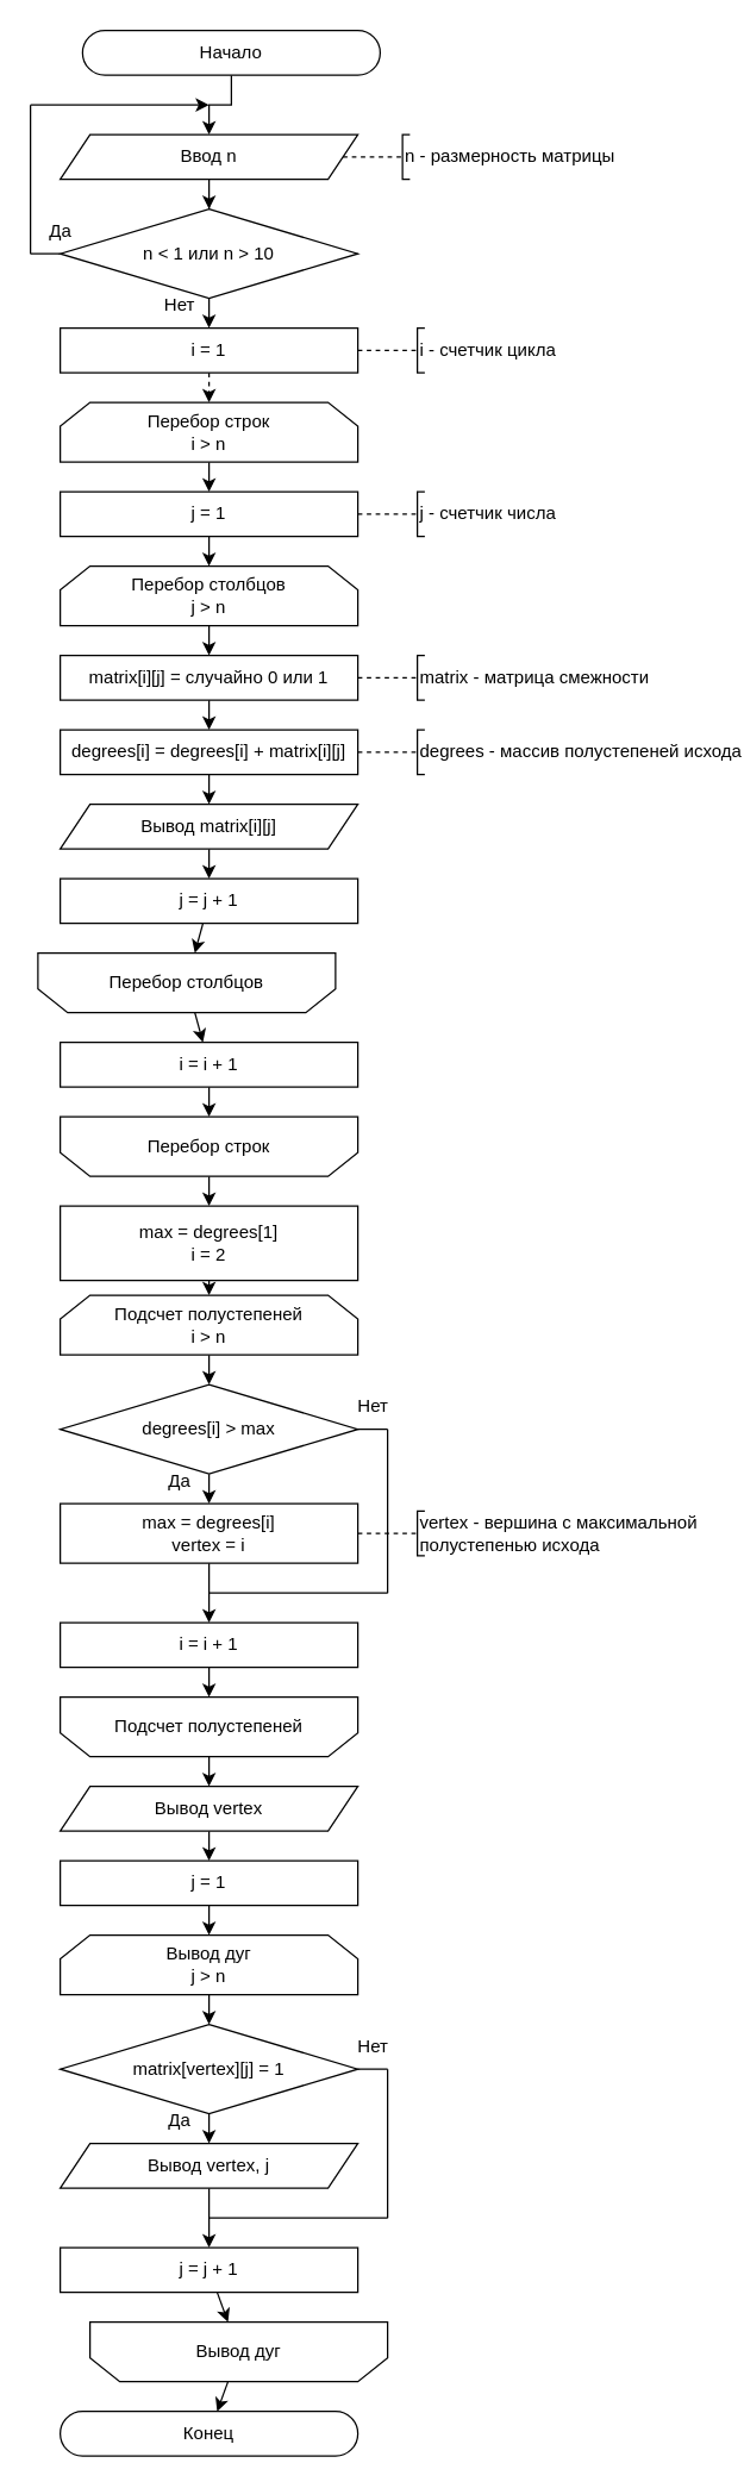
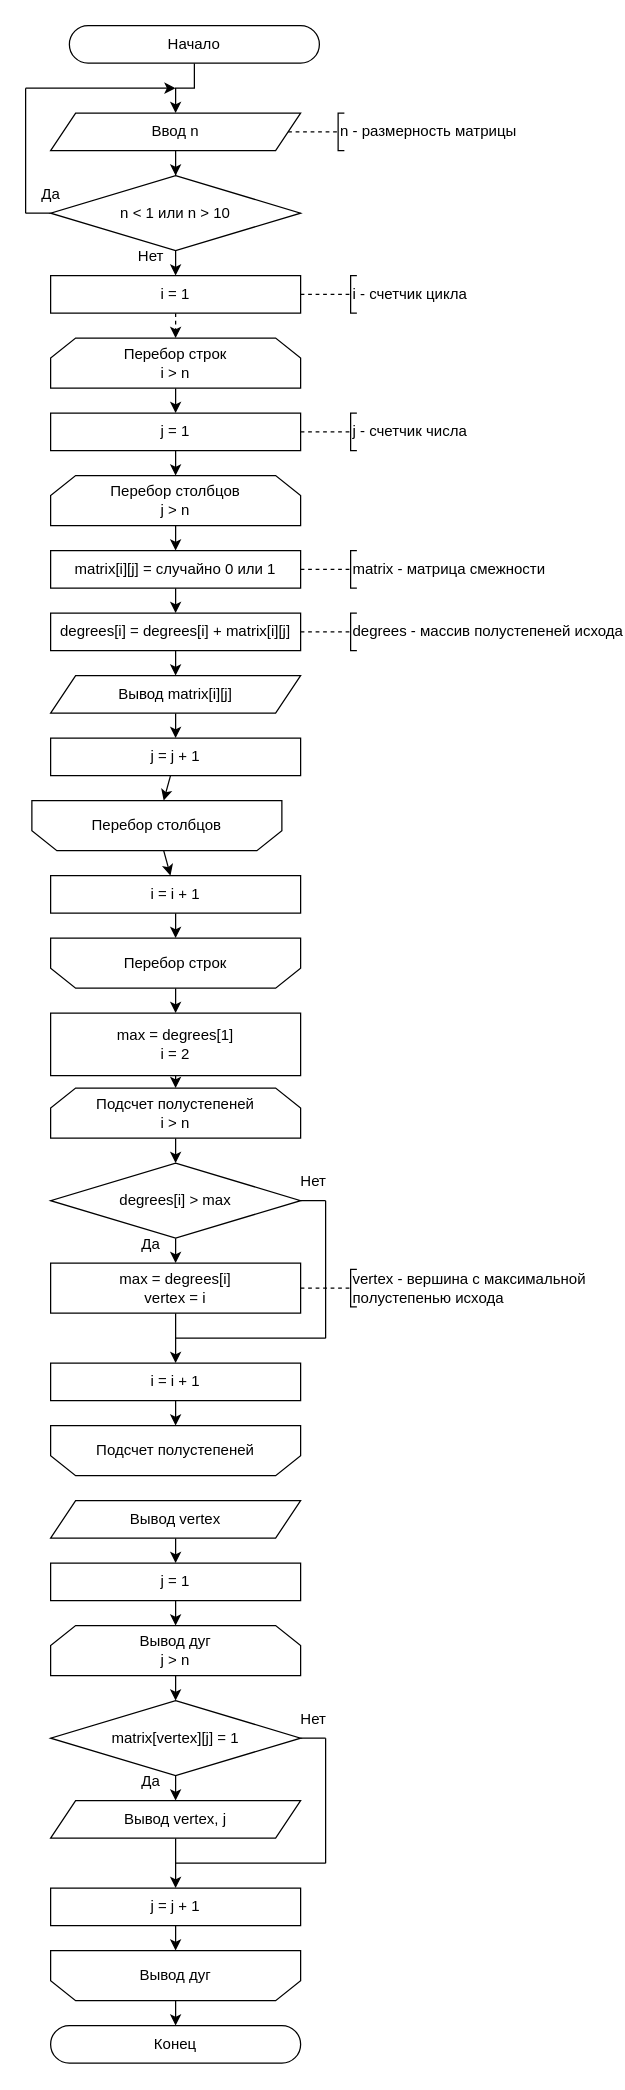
- <mxCell id="52" style="edgeStyle=none;html=1;" parent="1" source="53" target="60" edge="1"><mxGeometry relative="1" as="geometry" /></mxCell>
- <mxCell id="79" value="&lt;span style=&quot;color: rgb(0, 0, 0);&quot;&gt;Вывод дуг&lt;/span&gt;" style="shape=loopLimit;whiteSpace=wrap;html=1;direction=west;" parent="1" vertex="1"><mxGeometry x="60" y="1560" width="200" height="40" as="geometry" /></mxCell>
+ <mxCell id="79" value="&lt;span style=&quot;color: rgb(0, 0, 0);&quot;&gt;Вывод дуг&lt;/span&gt;" style="shape=loopLimit;whiteSpace=wrap;html=1;direction=west;" parent="1" vertex="1"><mxGeometry x="40" y="1560" width="200" height="40" as="geometry" /></mxCell>
